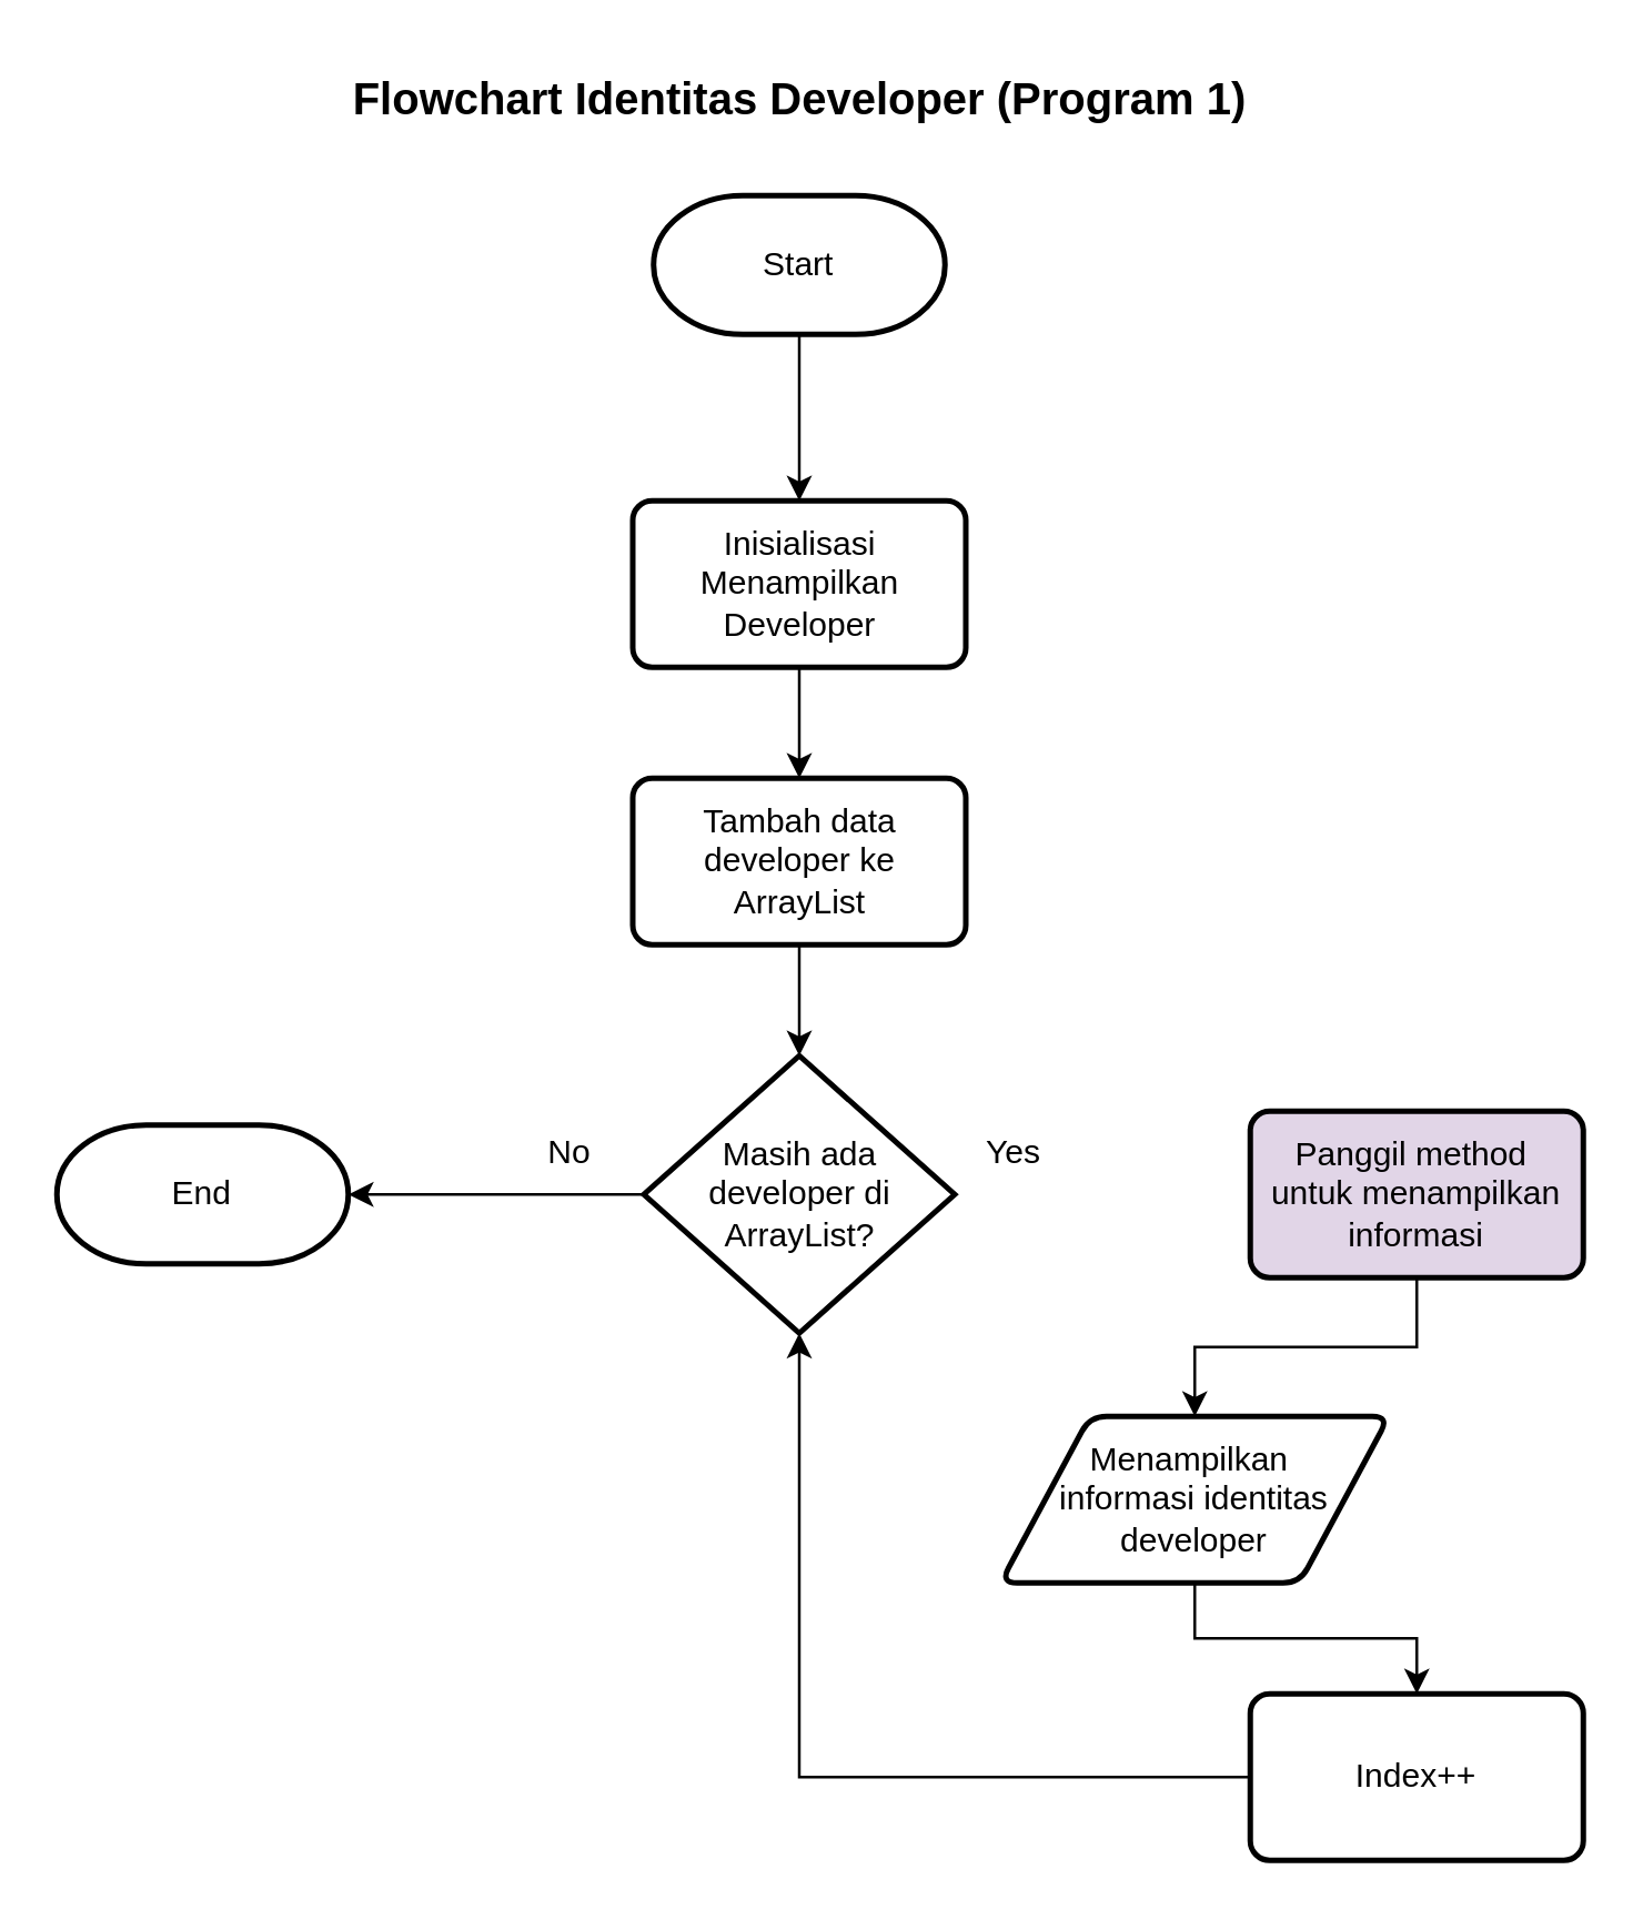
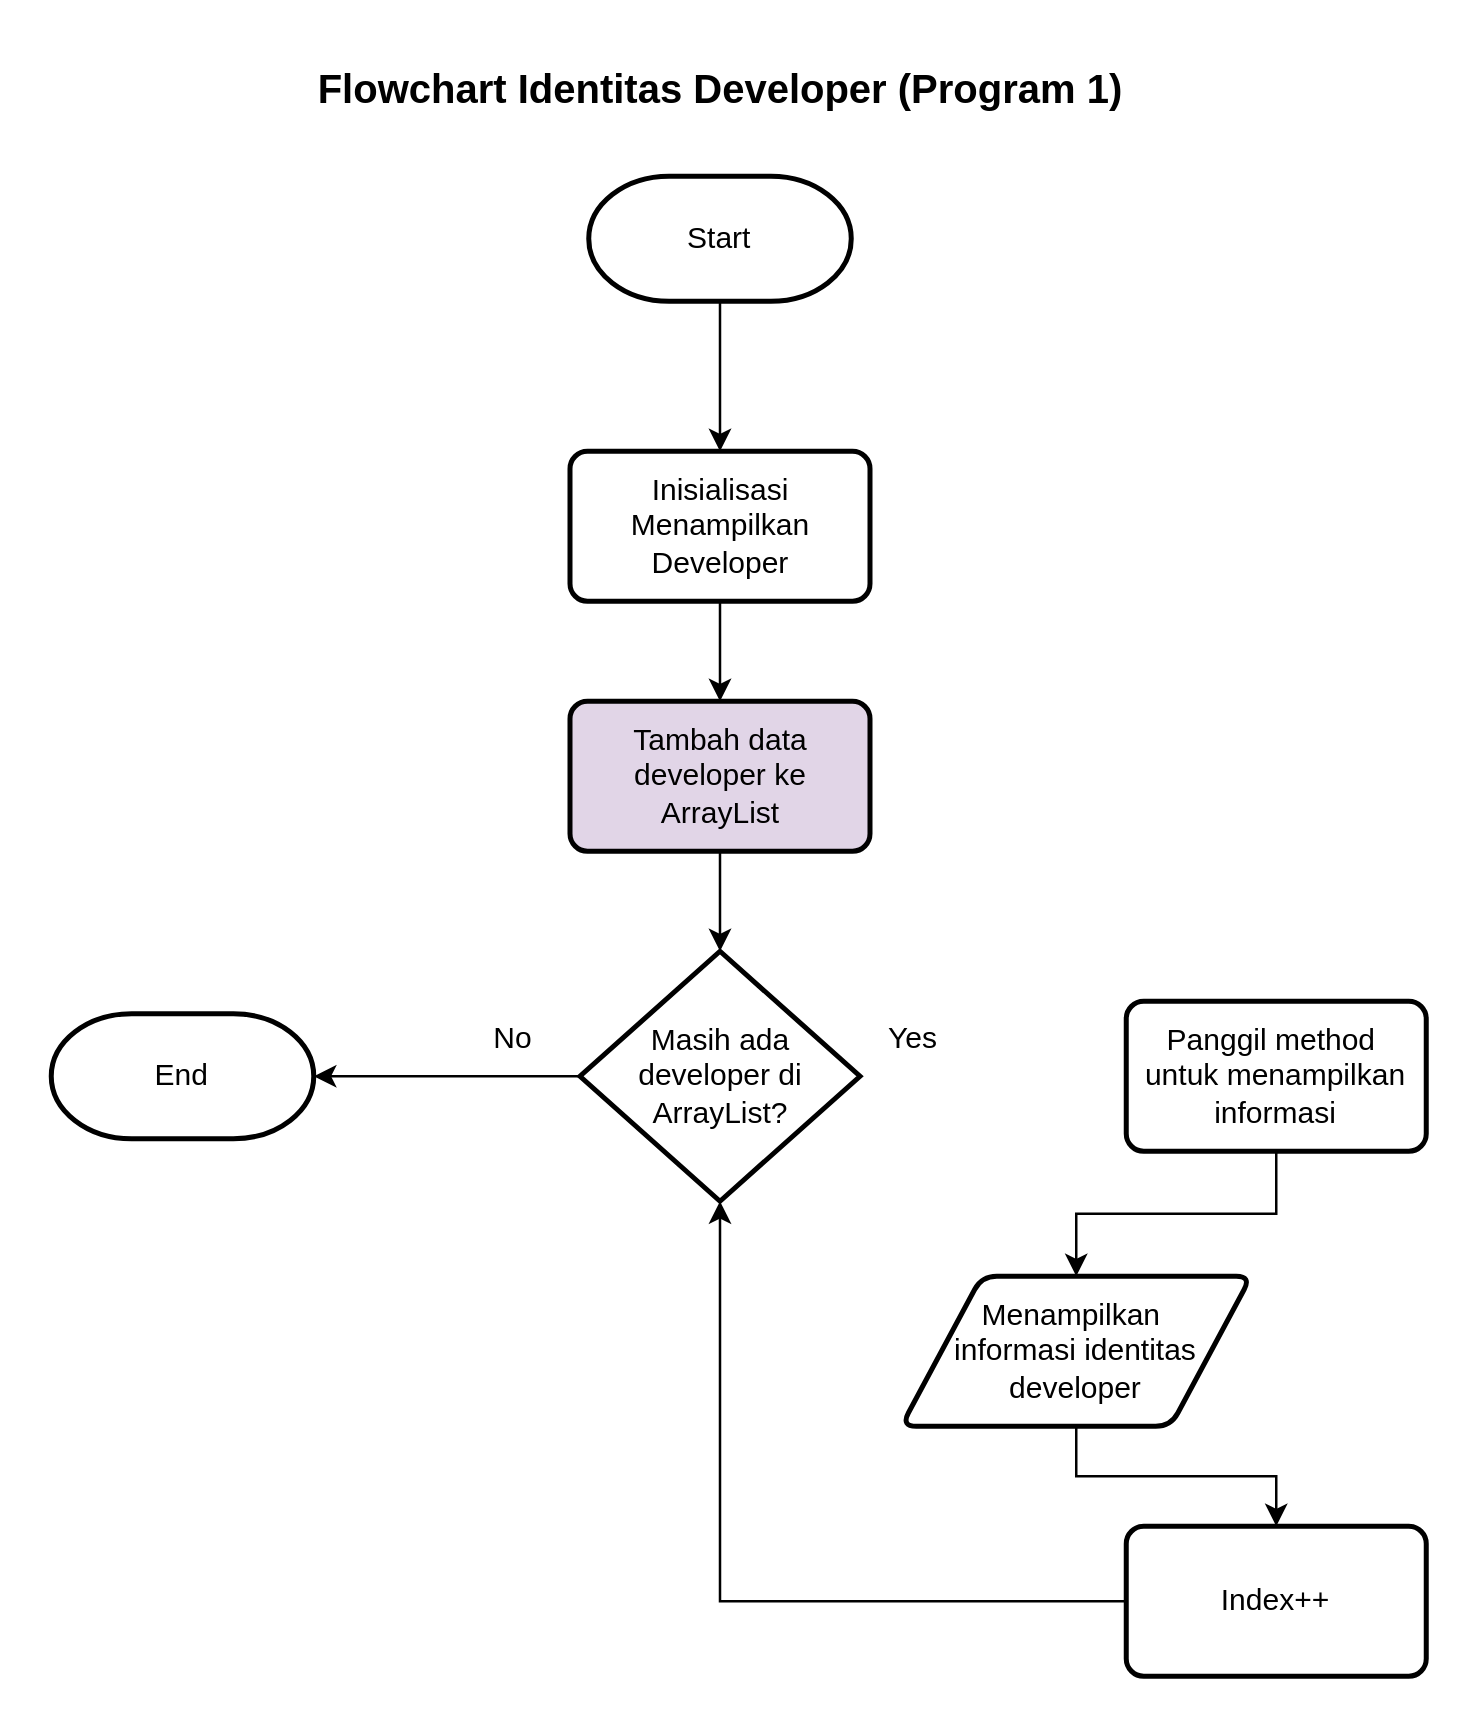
- <mxCell id="7" value="Tambah data developer ke ArrayList" style="rounded=1;whiteSpace=wrap;html=1;absoluteArcSize=1;arcSize=14;strokeWidth=2;" vertex="1" parent="1"><mxGeometry x="227.5" y="280" width="120" height="60" as="geometry" /></mxCell>
+ <mxCell id="7" value="Tambah data developer ke ArrayList" style="rounded=1;whiteSpace=wrap;html=1;absoluteArcSize=1;arcSize=14;strokeWidth=2;fillColor=#e1d5e7;" vertex="1" parent="1"><mxGeometry x="227.5" y="280" width="120" height="60" as="geometry" /></mxCell>
- <mxCell id="12" value="Panggil method&amp;nbsp;&lt;div&gt;untuk menampilkan informasi&lt;/div&gt;" style="rounded=1;whiteSpace=wrap;html=1;absoluteArcSize=1;arcSize=14;strokeWidth=2;fillColor=#e1d5e7;" vertex="1" parent="1"><mxGeometry x="450" y="400" width="120" height="60" as="geometry" /></mxCell>
+ <mxCell id="12" value="Panggil method&amp;nbsp;&lt;div&gt;untuk menampilkan informasi&lt;/div&gt;" style="rounded=1;whiteSpace=wrap;html=1;absoluteArcSize=1;arcSize=14;strokeWidth=2;" vertex="1" parent="1"><mxGeometry x="450" y="400" width="120" height="60" as="geometry" /></mxCell>
